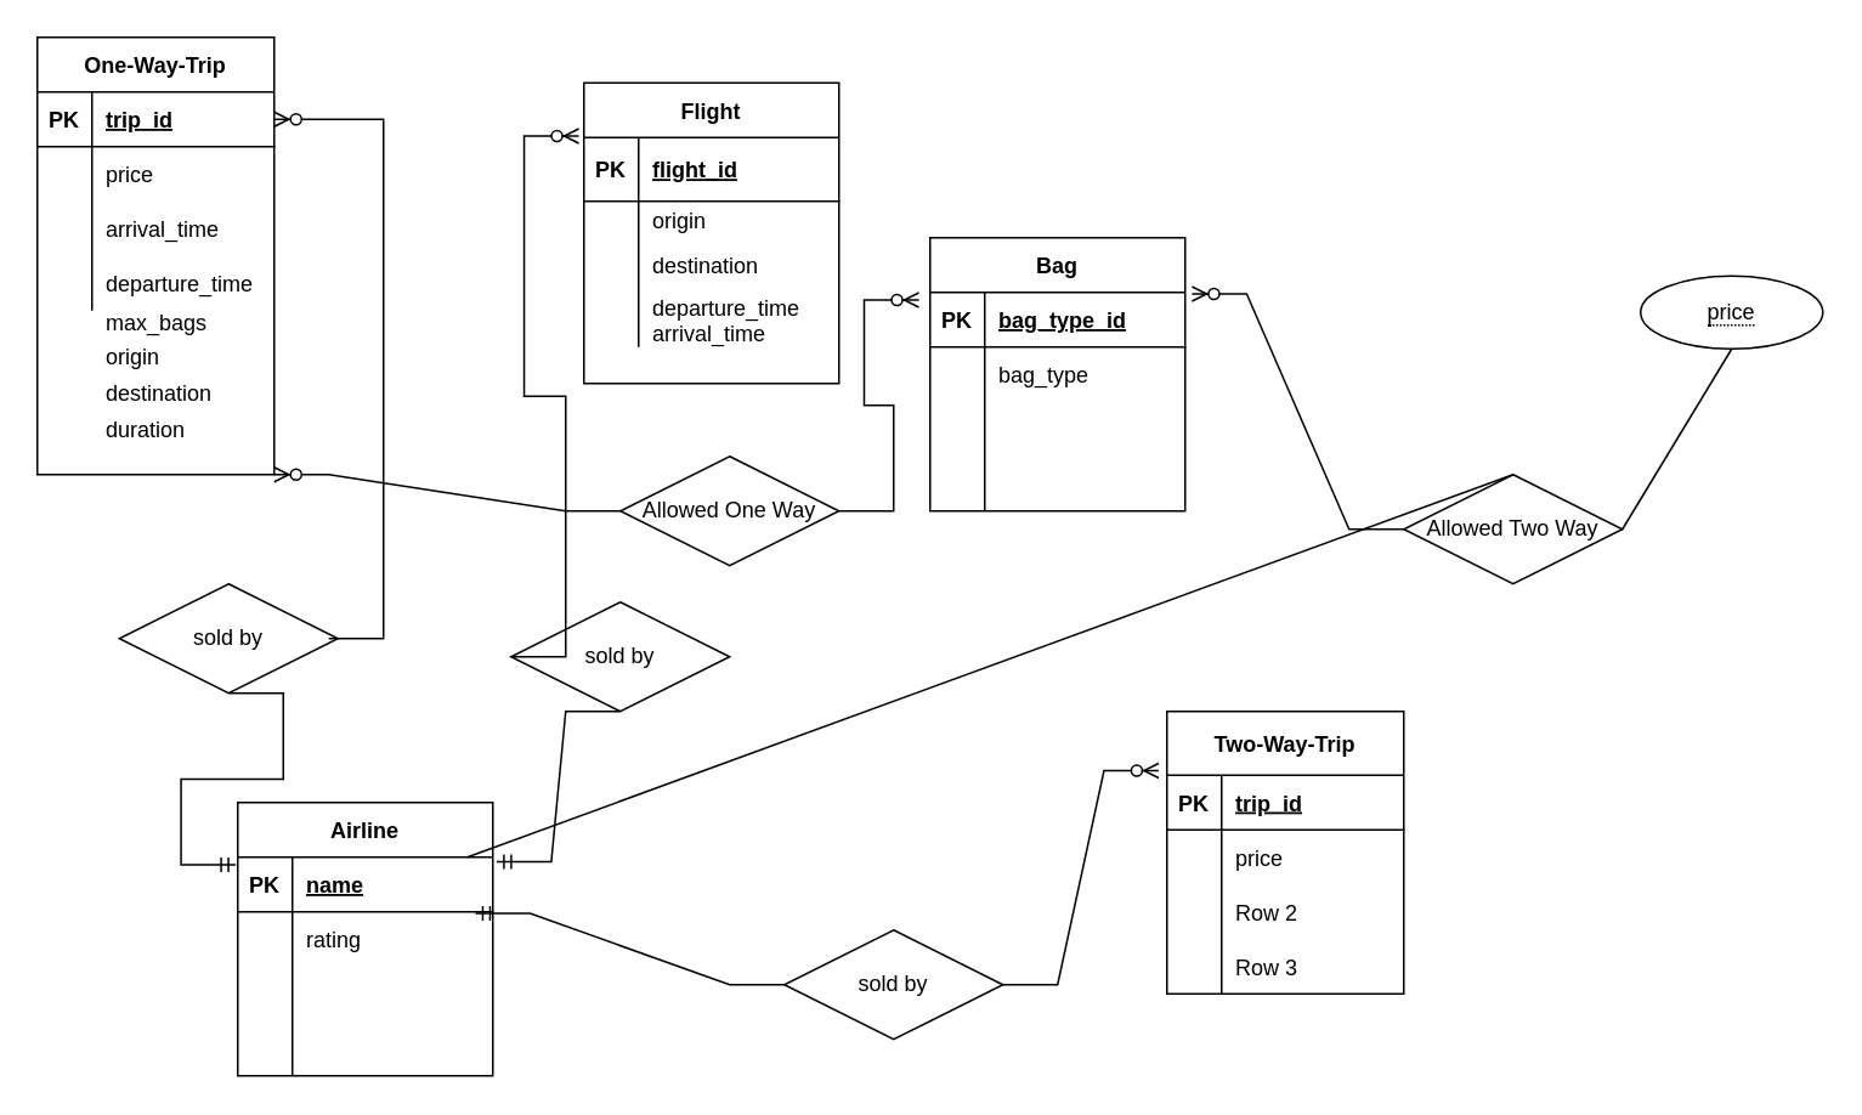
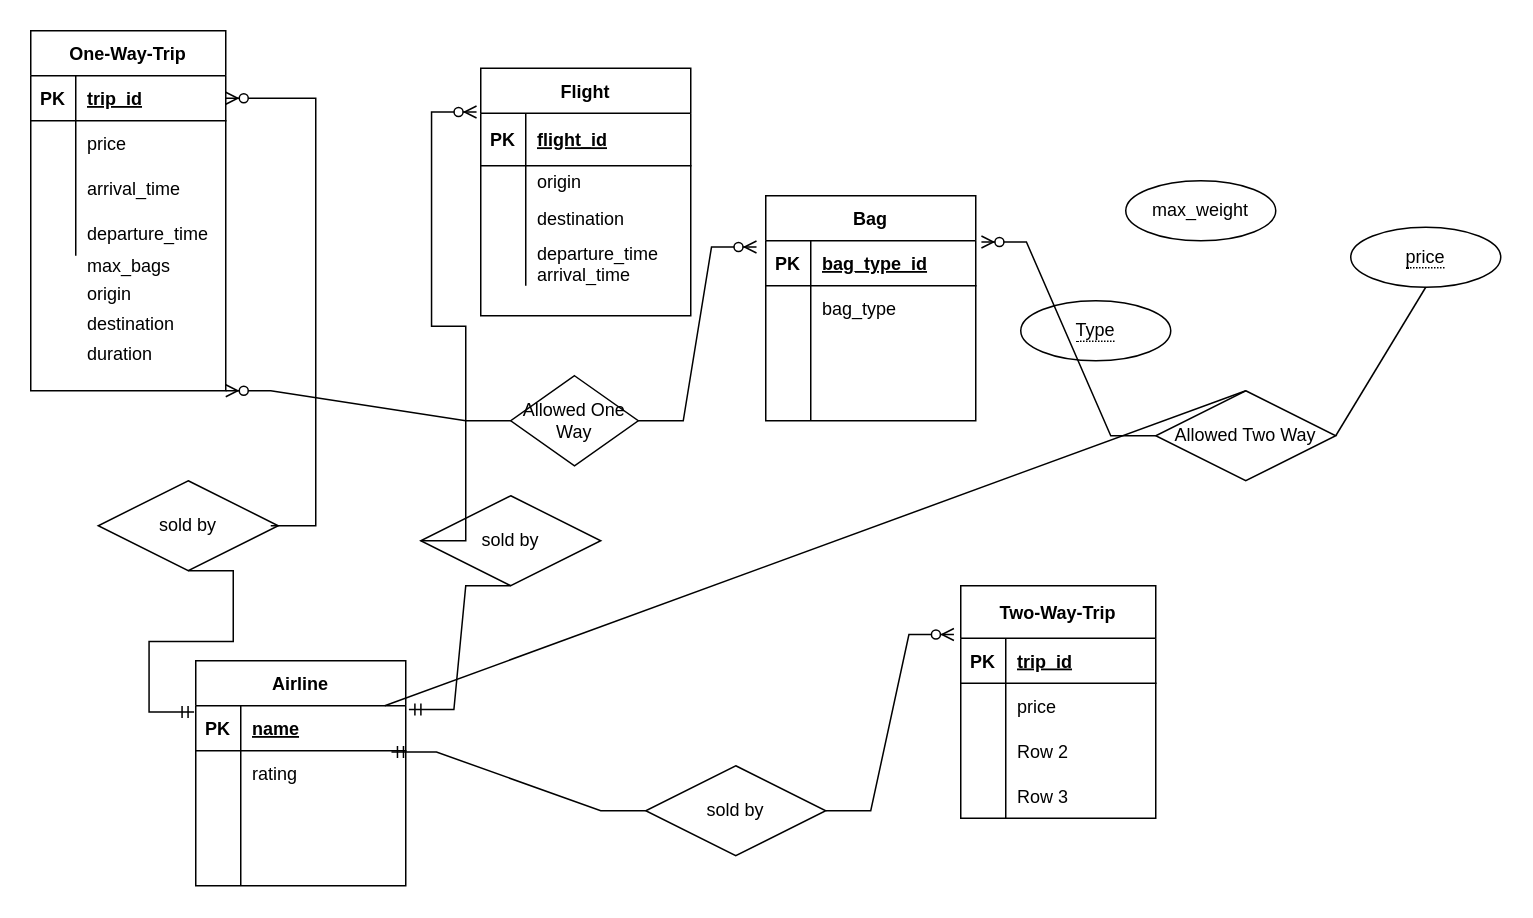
+ <mxCell id="82" value="max_weight" style="ellipse;whiteSpace=wrap;html=1;align=center;" vertex="1" parent="1"><mxGeometry x="750" y="120" width="100" height="40" as="geometry" /></mxCell>
+ <mxCell id="84" value="&lt;span style=&quot;border-bottom: 1px dotted&quot;&gt;Type&lt;br&gt;&lt;/span&gt;" style="ellipse;whiteSpace=wrap;html=1;align=center;" vertex="1" parent="1"><mxGeometry x="680" y="200" width="100" height="40" as="geometry" /></mxCell>
- <mxCell id="81" value="Allowed One Way" style="shape=rhombus;perimeter=rhombusPerimeter;whiteSpace=wrap;html=1;align=center;" vertex="1" parent="1"><mxGeometry x="340" y="250" width="120" height="60" as="geometry" /></mxCell>
+ <mxCell id="81" value="Allowed One Way" style="shape=rhombus;perimeter=rhombusPerimeter;whiteSpace=wrap;html=1;align=center;" vertex="1" parent="1"><mxGeometry x="340" y="250" width="85" height="60" as="geometry" /></mxCell>
